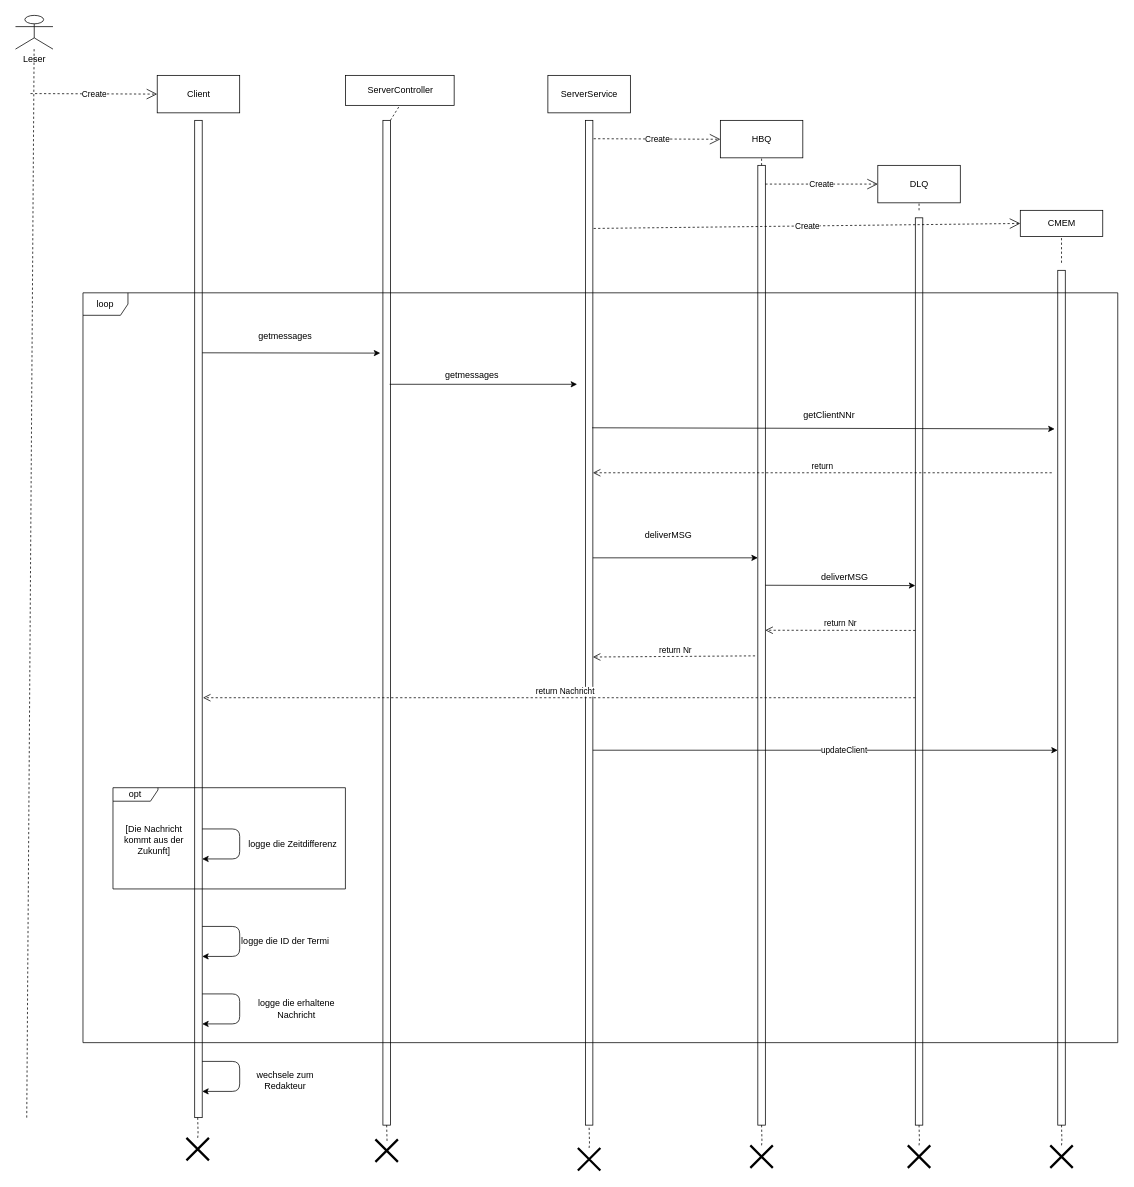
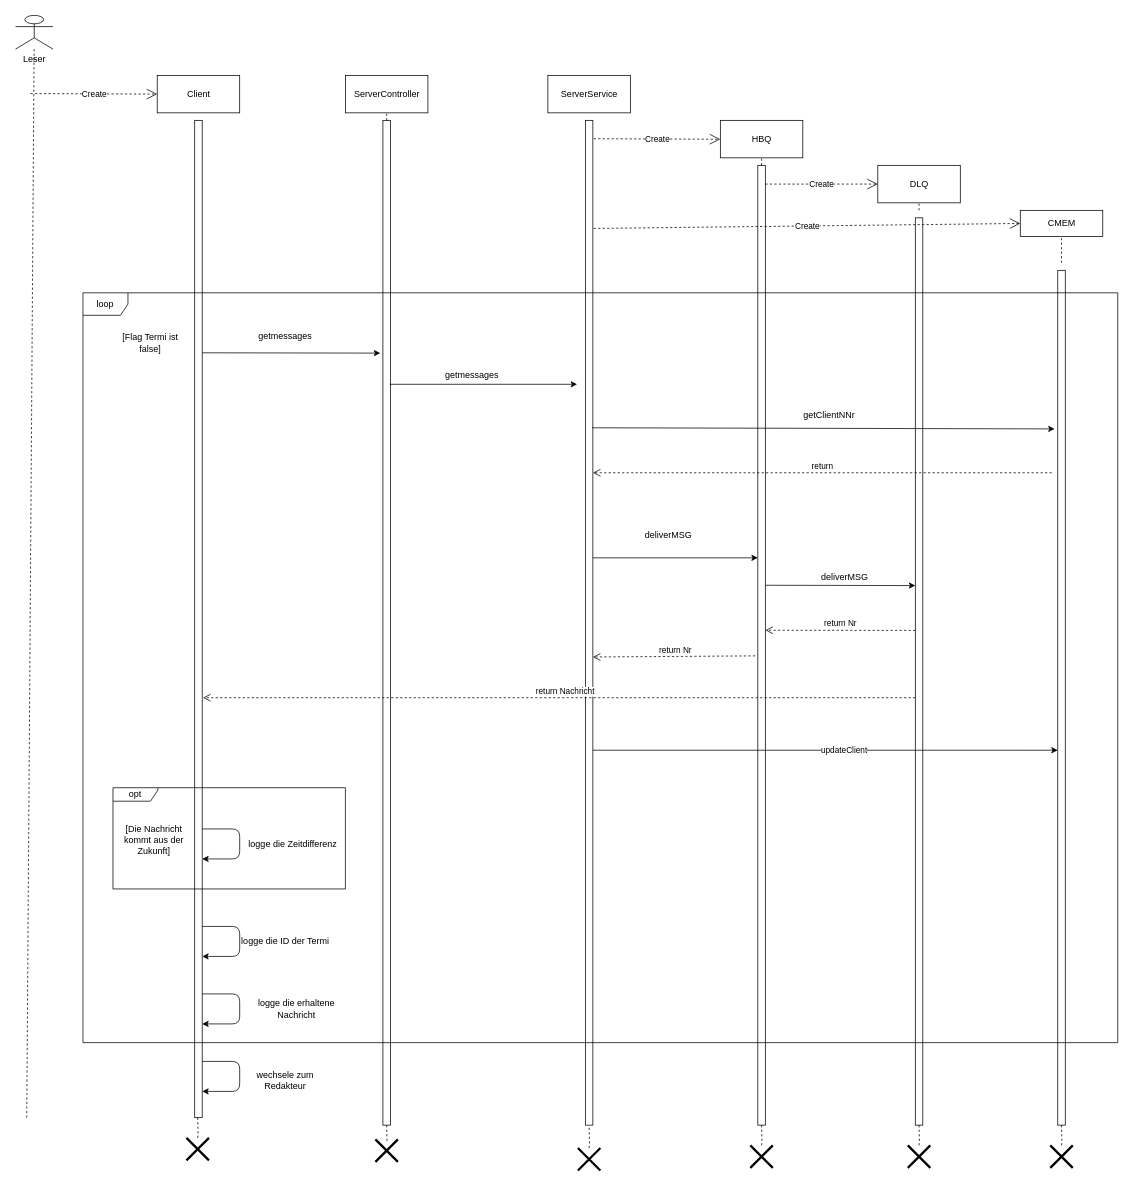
- <mxCell id="3" value="ServerController" style="html=1;" vertex="1" parent="1"><mxGeometry x="460" y="100" width="145" height="40" as="geometry" /></mxCell>
+ <mxCell id="3" value="ServerController" style="html=1;" vertex="1" parent="1"><mxGeometry x="460" y="100" width="110" height="50" as="geometry" /></mxCell>
+ <mxCell id="22" value="[Flag Termi ist false]" style="text;html=1;strokeColor=none;fillColor=none;align=center;verticalAlign=middle;whiteSpace=wrap;rounded=0;" vertex="1" parent="1"><mxGeometry x="150" y="430" width="100" height="54" as="geometry" /></mxCell>
